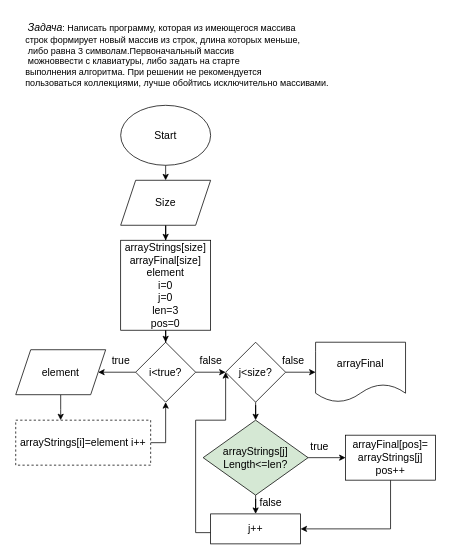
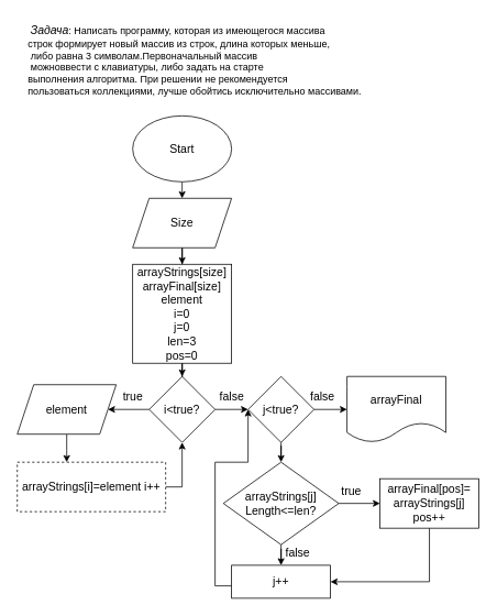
- <mxCell id="17" value="j&amp;lt;size?" style="rhombus;whiteSpace=wrap;html=1;fontSize=14;" vertex="1" parent="1"><mxGeometry x="300" y="456" width="80" height="80" as="geometry" /></mxCell>
+ <mxCell id="17" value="j&amp;lt;true?" style="rhombus;whiteSpace=wrap;html=1;fontSize=14;" vertex="1" parent="1"><mxGeometry x="300" y="456" width="80" height="80" as="geometry" /></mxCell>
- <mxCell id="25" value="arrayStrings[j]&lt;br&gt;Length&amp;lt;=len?" style="rhombus;whiteSpace=wrap;html=1;fontSize=14;fillColor=#d5e8d4;" vertex="1" parent="1"><mxGeometry x="270" y="560" width="140" height="100" as="geometry" /></mxCell>
+ <mxCell id="25" value="arrayStrings[j]&lt;br&gt;Length&amp;lt;=len?" style="rhombus;whiteSpace=wrap;html=1;fontSize=14;" vertex="1" parent="1"><mxGeometry x="270" y="560" width="140" height="100" as="geometry" /></mxCell>
